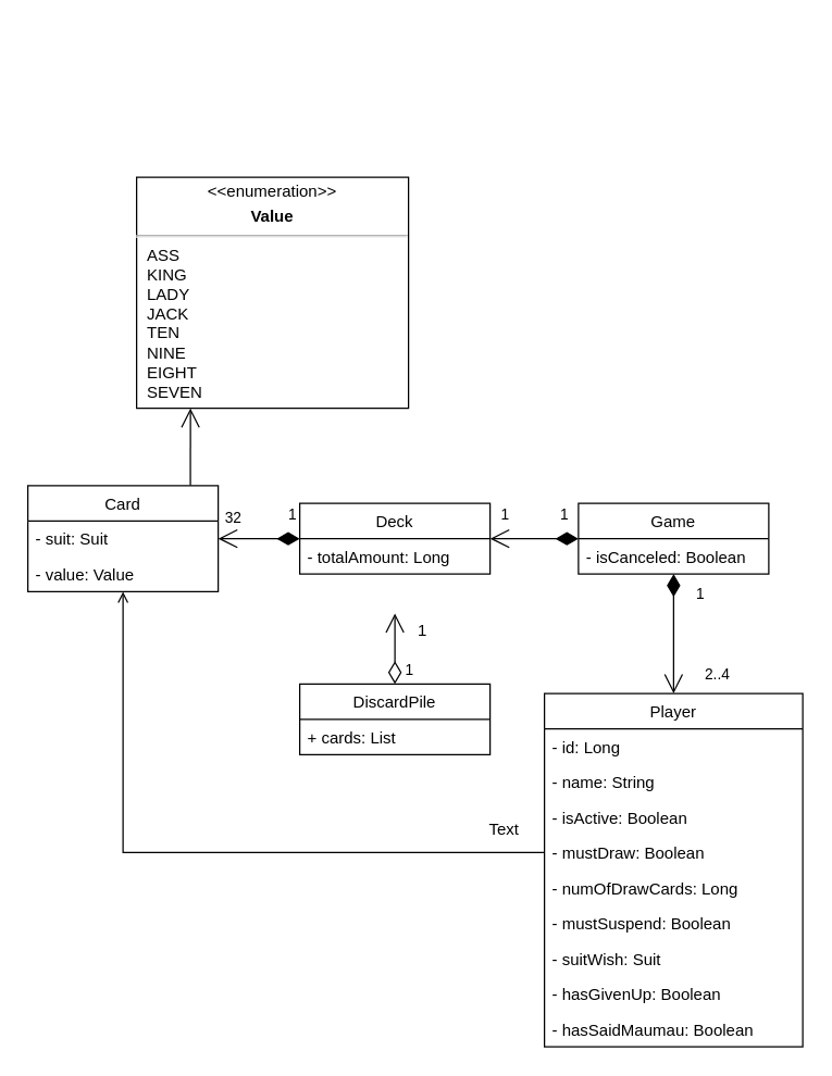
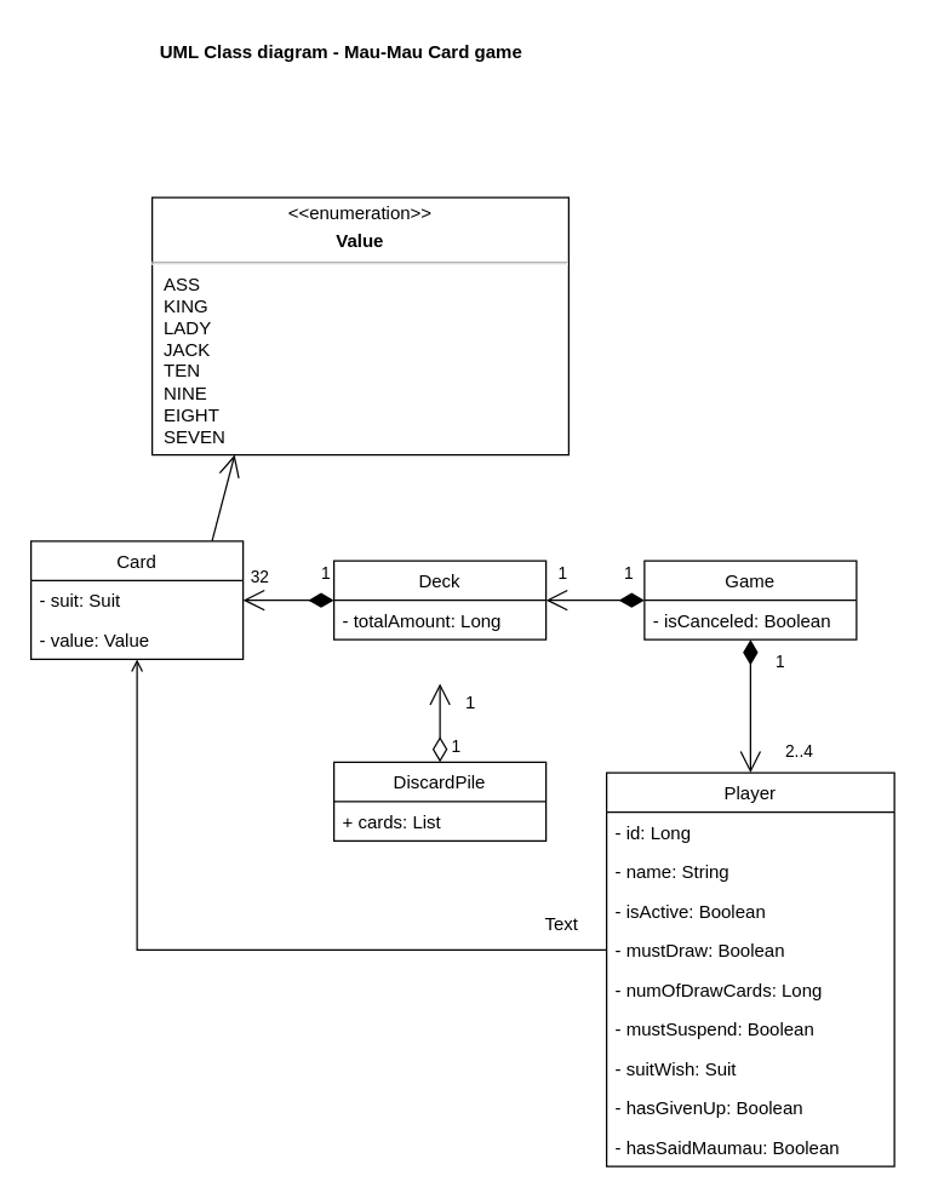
+ <mxCell id="32" value="UML Class diagram - Mau-Mau Card game" style="text;align=center;fontStyle=1;verticalAlign=middle;spacingLeft=3;spacingRight=3;strokeColor=none;rotatable=0;points=[[0,0.5],[1,0.5]];portConstraint=eastwest;" vertex="1" parent="1"><mxGeometry x="30" y="20" width="390" height="26" as="geometry" /></mxCell>
- <mxCell id="27" value="&lt;p style=&quot;margin: 0px ; margin-top: 4px ; text-align: center&quot;&gt;&amp;lt;&amp;lt;enumeration&amp;gt;&amp;gt;&lt;b&gt;&lt;br&gt;&lt;/b&gt;&lt;/p&gt;&lt;p style=&quot;margin: 0px ; margin-top: 4px ; text-align: center&quot;&gt;&lt;b&gt;Value&lt;/b&gt;&lt;br&gt;&lt;b&gt;&lt;/b&gt;&lt;/p&gt;&lt;hr&gt;&lt;p style=&quot;margin: 0px ; margin-left: 8px ; text-align: left&quot;&gt;ASS&lt;/p&gt;&lt;p style=&quot;margin: 0px ; margin-left: 8px ; text-align: left&quot;&gt;KING&lt;br&gt;&lt;/p&gt;&lt;p style=&quot;margin: 0px ; margin-left: 8px ; text-align: left&quot;&gt;LADY&lt;br&gt;&lt;/p&gt;&lt;p style=&quot;margin: 0px ; margin-left: 8px ; text-align: left&quot;&gt;JACK&lt;/p&gt;&lt;p style=&quot;margin: 0px ; margin-left: 8px ; text-align: left&quot;&gt;TEN&lt;/p&gt;&lt;p style=&quot;margin: 0px ; margin-left: 8px ; text-align: left&quot;&gt;NINE&lt;/p&gt;&lt;p style=&quot;margin: 0px ; margin-left: 8px ; text-align: left&quot;&gt;EIGHT&lt;/p&gt;&lt;p style=&quot;margin: 0px ; margin-left: 8px ; text-align: left&quot;&gt;SEVEN&lt;br&gt;&lt;/p&gt;&lt;p style=&quot;margin: 0px ; margin-left: 8px ; text-align: left&quot;&gt;&lt;br&gt;&lt;/p&gt;&lt;p style=&quot;margin: 0px ; margin-left: 8px ; text-align: left&quot;&gt;&lt;br&gt;&lt;/p&gt;" style="shape=rect;html=1;overflow=fill;whiteSpace=wrap;" parent="1" vertex="1"><mxGeometry x="100" y="130" width="200" height="170" as="geometry" /></mxCell>
+ <mxCell id="27" value="&lt;p style=&quot;margin: 0px ; margin-top: 4px ; text-align: center&quot;&gt;&amp;lt;&amp;lt;enumeration&amp;gt;&amp;gt;&lt;b&gt;&lt;br&gt;&lt;/b&gt;&lt;/p&gt;&lt;p style=&quot;margin: 0px ; margin-top: 4px ; text-align: center&quot;&gt;&lt;b&gt;Value&lt;/b&gt;&lt;br&gt;&lt;b&gt;&lt;/b&gt;&lt;/p&gt;&lt;hr&gt;&lt;p style=&quot;margin: 0px ; margin-left: 8px ; text-align: left&quot;&gt;ASS&lt;/p&gt;&lt;p style=&quot;margin: 0px ; margin-left: 8px ; text-align: left&quot;&gt;KING&lt;br&gt;&lt;/p&gt;&lt;p style=&quot;margin: 0px ; margin-left: 8px ; text-align: left&quot;&gt;LADY&lt;br&gt;&lt;/p&gt;&lt;p style=&quot;margin: 0px ; margin-left: 8px ; text-align: left&quot;&gt;JACK&lt;/p&gt;&lt;p style=&quot;margin: 0px ; margin-left: 8px ; text-align: left&quot;&gt;TEN&lt;/p&gt;&lt;p style=&quot;margin: 0px ; margin-left: 8px ; text-align: left&quot;&gt;NINE&lt;/p&gt;&lt;p style=&quot;margin: 0px ; margin-left: 8px ; text-align: left&quot;&gt;EIGHT&lt;/p&gt;&lt;p style=&quot;margin: 0px ; margin-left: 8px ; text-align: left&quot;&gt;SEVEN&lt;br&gt;&lt;/p&gt;&lt;p style=&quot;margin: 0px ; margin-left: 8px ; text-align: left&quot;&gt;&lt;br&gt;&lt;/p&gt;&lt;p style=&quot;margin: 0px ; margin-left: 8px ; text-align: left&quot;&gt;&lt;br&gt;&lt;/p&gt;" style="shape=rect;html=1;overflow=fill;whiteSpace=wrap;" parent="1" vertex="1"><mxGeometry x="100" y="130" width="275" height="170" as="geometry" /></mxCell>
